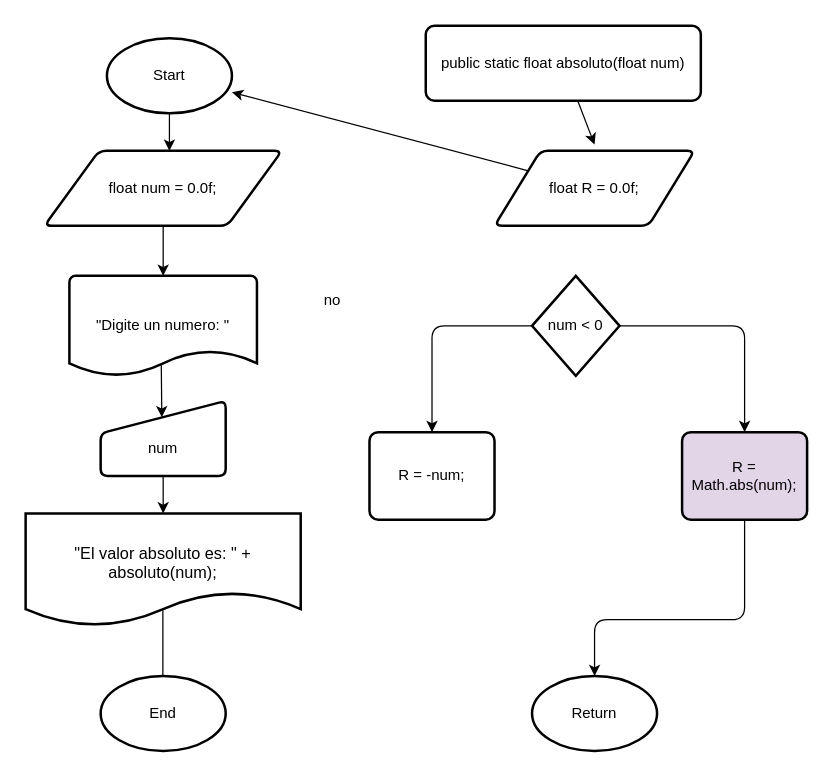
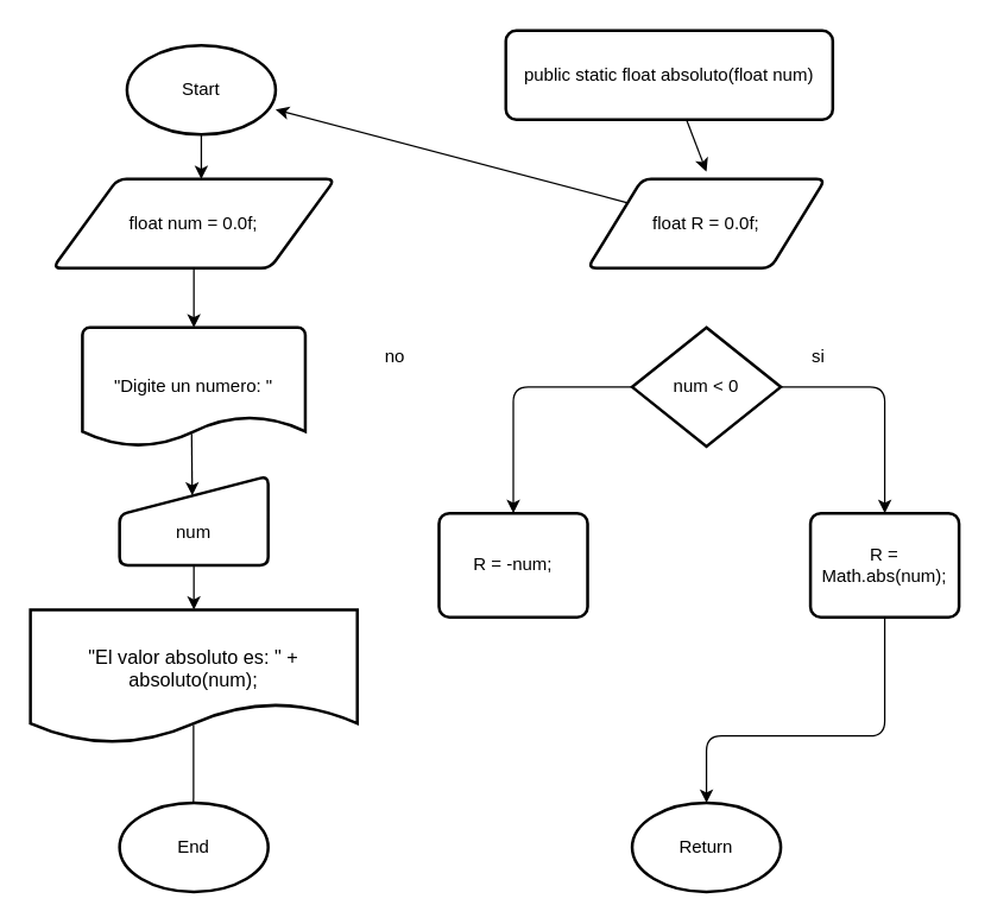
+ <mxCell id="19" value="si" style="text;html=1;align=center;verticalAlign=middle;resizable=0;points=[];autosize=1;strokeColor=none;fillColor=none;" vertex="1" parent="1"><mxGeometry x="535" y="225" width="30" height="30" as="geometry" /></mxCell>
- <mxCell id="18" value="num &amp;lt; 0" style="strokeWidth=2;html=1;shape=mxgraph.flowchart.decision;whiteSpace=wrap;" vertex="1" parent="1"><mxGeometry x="425" y="220" width="70" height="80" as="geometry" /></mxCell>
+ <mxCell id="18" value="num &amp;lt; 0" style="strokeWidth=2;html=1;shape=mxgraph.flowchart.decision;whiteSpace=wrap;" vertex="1" parent="1"><mxGeometry x="425" y="220" width="100" height="80" as="geometry" /></mxCell>
- <mxCell id="22" value="R = Math.abs(num);" style="rounded=1;whiteSpace=wrap;html=1;absoluteArcSize=1;arcSize=14;strokeWidth=2;fillColor=#e1d5e7;" vertex="1" parent="1"><mxGeometry x="545" y="345" width="100" height="70" as="geometry" /></mxCell>
+ <mxCell id="22" value="R = Math.abs(num);" style="rounded=1;whiteSpace=wrap;html=1;absoluteArcSize=1;arcSize=14;strokeWidth=2;" vertex="1" parent="1"><mxGeometry x="545" y="345" width="100" height="70" as="geometry" /></mxCell>
